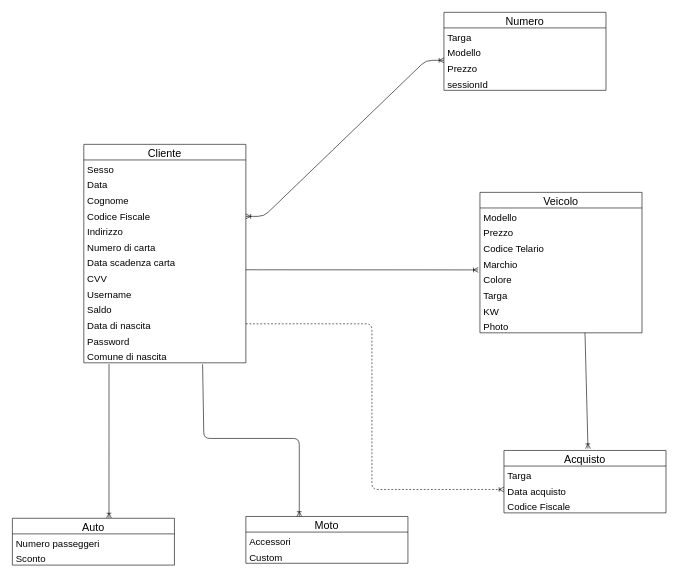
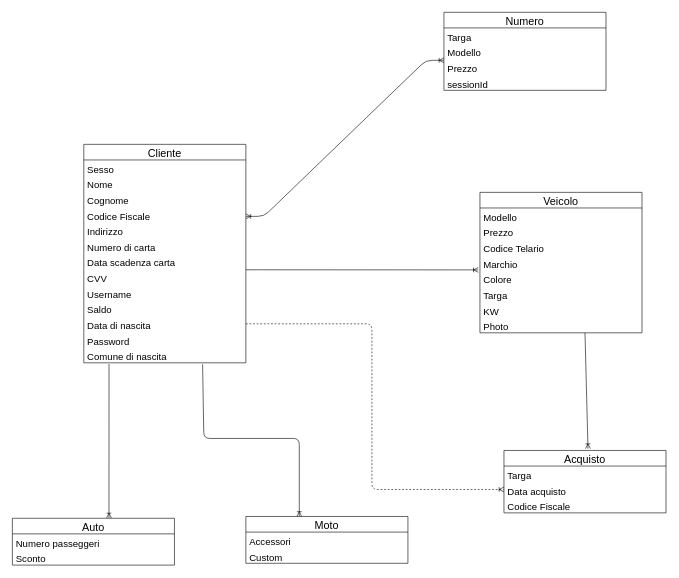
- <mxCell id="20" value="Data" style="text;strokeColor=none;fillColor=none;align=left;verticalAlign=top;spacingLeft=4;spacingRight=4;overflow=hidden;rotatable=0;points=[[0,0.5],[1,0.5]];portConstraint=eastwest;fontSize=16;" parent="18" vertex="1"><mxGeometry y="52" width="270" height="26" as="geometry" /></mxCell>
+ <mxCell id="20" value="Nome" style="text;strokeColor=none;fillColor=none;align=left;verticalAlign=top;spacingLeft=4;spacingRight=4;overflow=hidden;rotatable=0;points=[[0,0.5],[1,0.5]];portConstraint=eastwest;fontSize=16;" parent="18" vertex="1"><mxGeometry y="52" width="270" height="26" as="geometry" /></mxCell>
